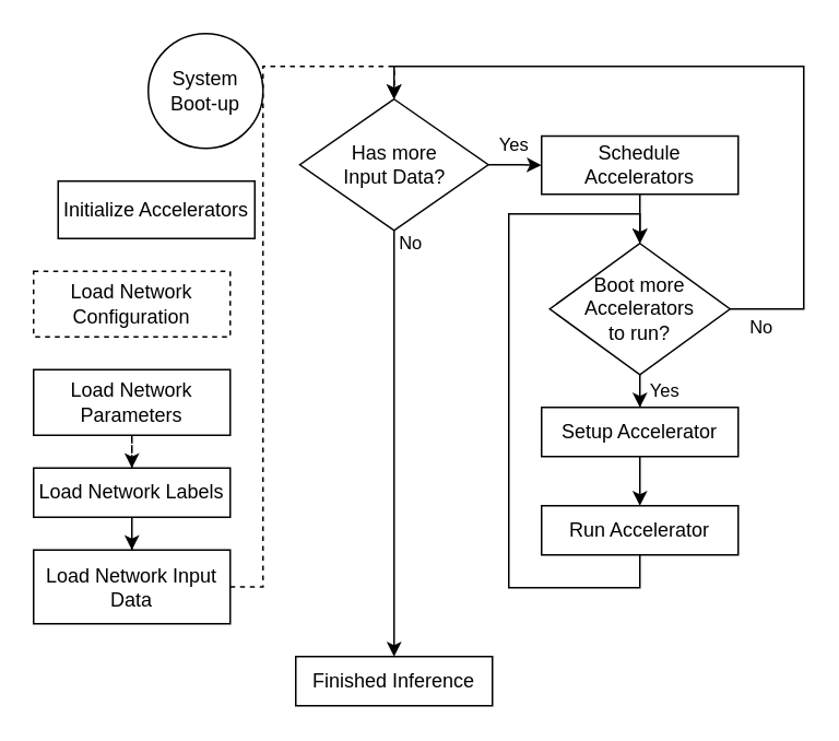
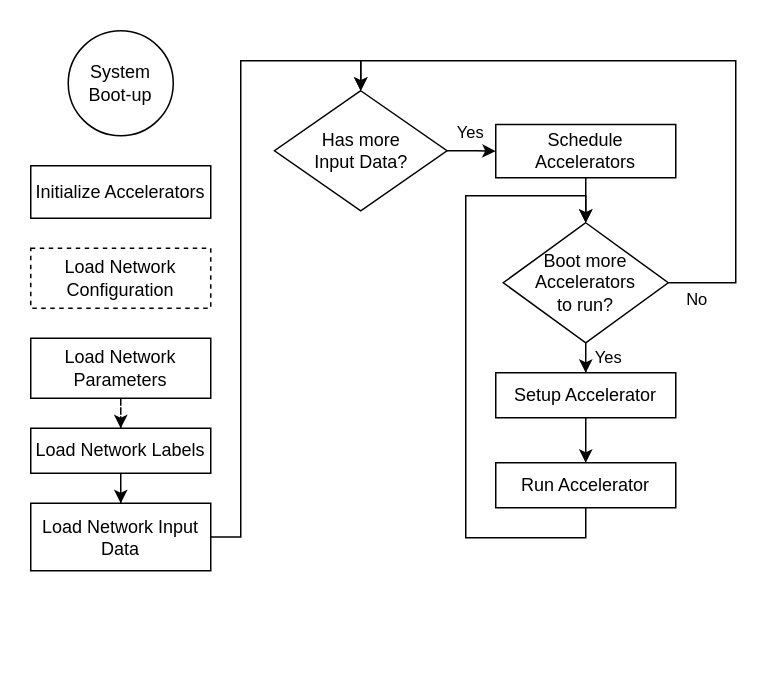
- <mxCell id="2" value="&lt;span&gt;System Boot-up&lt;/span&gt;" style="ellipse;whiteSpace=wrap;html=1;aspect=fixed;container=0;" vertex="1" parent="1"><mxGeometry x="90" y="20" width="70" height="70" as="geometry" /></mxCell>
+ <mxCell id="2" value="&lt;span&gt;System Boot-up&lt;/span&gt;" style="ellipse;whiteSpace=wrap;html=1;aspect=fixed;container=0;" vertex="1" parent="1"><mxGeometry x="45" y="20" width="70" height="70" as="geometry" /></mxCell>
- <mxCell id="3" value="Initialize Accelerators" style="whiteSpace=wrap;html=1;container=0;" vertex="1" parent="1"><mxGeometry x="35" y="110" width="120" height="35" as="geometry" /></mxCell>
+ <mxCell id="3" value="Initialize Accelerators" style="whiteSpace=wrap;html=1;container=0;" vertex="1" parent="1"><mxGeometry x="20" y="110" width="120" height="35" as="geometry" /></mxCell>
- <mxCell id="11" value="" style="edgeStyle=orthogonalEdgeStyle;rounded=0;orthogonalLoop=1;jettySize=auto;html=1;entryX=0.5;entryY=0;entryDx=0;entryDy=0;dashed=1;" edge="1" parent="1" source="8" target="10"><mxGeometry relative="1" as="geometry"><mxPoint x="270" y="60" as="targetPoint" /><Array as="points"><mxPoint x="160" y="358" /><mxPoint x="160" y="40" /><mxPoint x="240" y="40" /></Array></mxGeometry></mxCell>
+ <mxCell id="11" value="" style="edgeStyle=orthogonalEdgeStyle;rounded=0;orthogonalLoop=1;jettySize=auto;html=1;entryX=0.5;entryY=0;entryDx=0;entryDy=0;" edge="1" parent="1" source="8" target="10"><mxGeometry relative="1" as="geometry"><mxPoint x="270" y="60" as="targetPoint" /><Array as="points"><mxPoint x="160" y="358" /><mxPoint x="160" y="40" /><mxPoint x="240" y="40" /></Array></mxGeometry></mxCell>
- <mxCell id="24" value="No" style="edgeStyle=orthogonalEdgeStyle;rounded=0;orthogonalLoop=1;jettySize=auto;html=1;exitX=0.5;exitY=1;exitDx=0;exitDy=0;" edge="1" parent="1" source="10" target="23"><mxGeometry x="-0.938" y="10" relative="1" as="geometry"><mxPoint as="offset" /></mxGeometry></mxCell>
- <mxCell id="23" value="Finished Inference" style="whiteSpace=wrap;html=1;container=0;" vertex="1" parent="1"><mxGeometry x="180" y="400" width="120" height="30" as="geometry" /></mxCell>
